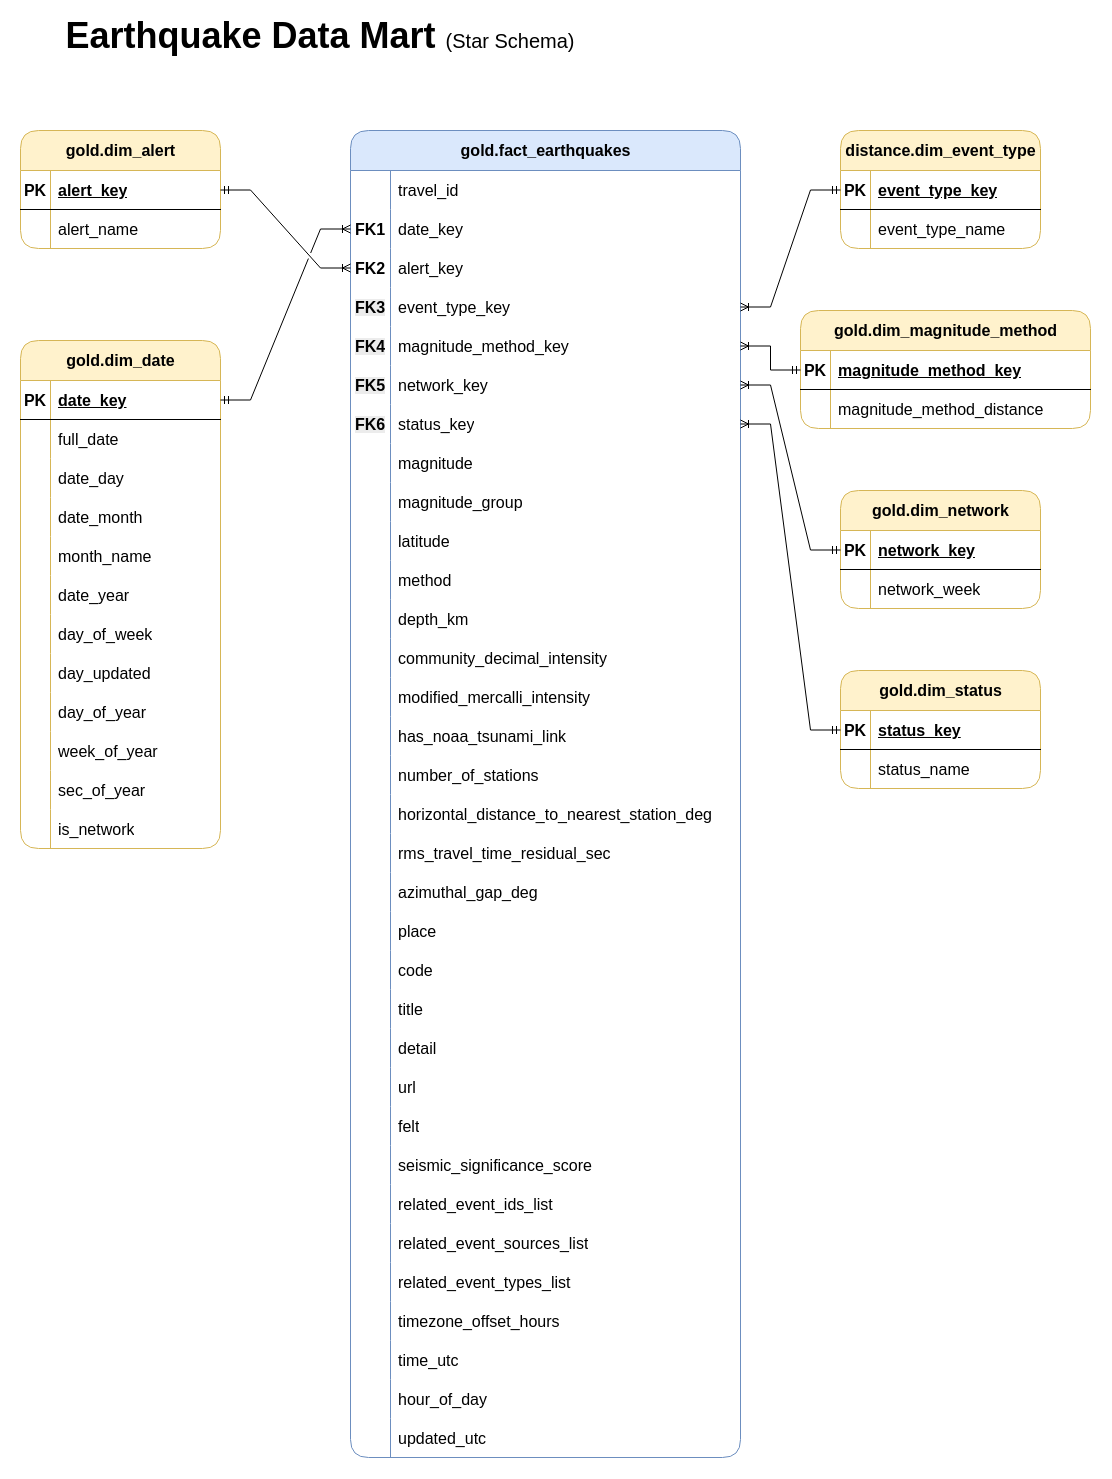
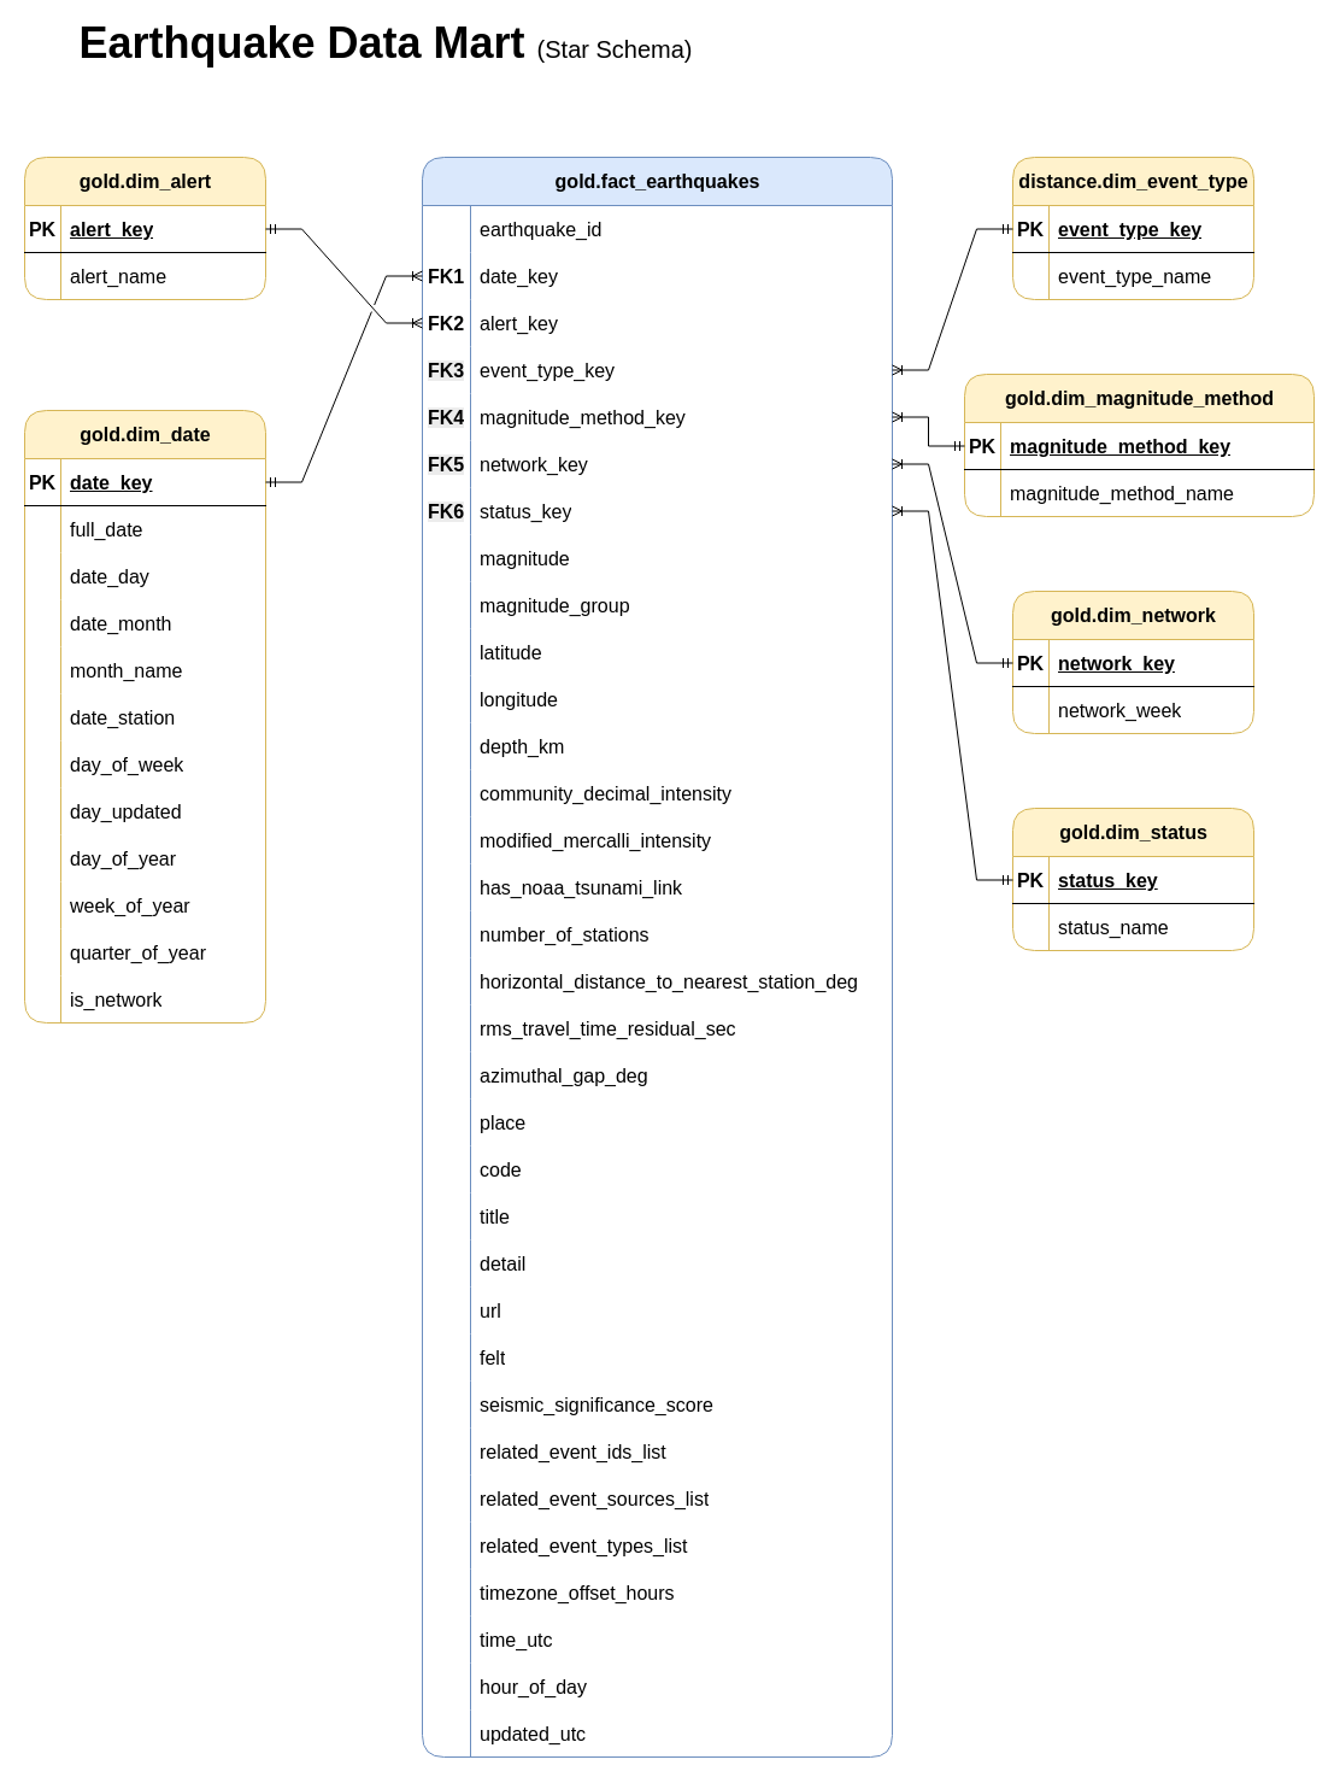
- <mxCell id="5" value="travel_id" style="shape=partialRectangle;connectable=0;fillColor=none;top=0;left=0;bottom=0;right=0;align=left;spacingLeft=6;overflow=hidden;whiteSpace=wrap;html=1;fontSize=16;" vertex="1" parent="3"><mxGeometry x="40.0" width="350.0" height="39" as="geometry"><mxRectangle width="350.0" height="39" as="alternateBounds" /></mxGeometry></mxCell>
+ <mxCell id="5" value="earthquake_id" style="shape=partialRectangle;connectable=0;fillColor=none;top=0;left=0;bottom=0;right=0;align=left;spacingLeft=6;overflow=hidden;whiteSpace=wrap;html=1;fontSize=16;" vertex="1" parent="3"><mxGeometry x="40.0" width="350.0" height="39" as="geometry"><mxRectangle width="350.0" height="39" as="alternateBounds" /></mxGeometry></mxCell>
- <mxCell id="160" value="magnitude_method_distance" style="shape=partialRectangle;connectable=0;fillColor=none;top=0;left=0;bottom=0;right=0;align=left;spacingLeft=6;overflow=hidden;whiteSpace=wrap;html=1;fontSize=16;" vertex="1" parent="158"><mxGeometry x="30" width="260" height="39" as="geometry"><mxRectangle width="260" height="39" as="alternateBounds" /></mxGeometry></mxCell>
+ <mxCell id="160" value="magnitude_method_name" style="shape=partialRectangle;connectable=0;fillColor=none;top=0;left=0;bottom=0;right=0;align=left;spacingLeft=6;overflow=hidden;whiteSpace=wrap;html=1;fontSize=16;" vertex="1" parent="158"><mxGeometry x="30" width="260" height="39" as="geometry"><mxRectangle width="260" height="39" as="alternateBounds" /></mxGeometry></mxCell>
- <mxCell id="35" value="method" style="shape=partialRectangle;connectable=0;fillColor=none;top=0;left=0;bottom=0;right=0;align=left;spacingLeft=6;overflow=hidden;whiteSpace=wrap;html=1;fontSize=16;" vertex="1" parent="33"><mxGeometry x="40.0" width="350.0" height="39" as="geometry"><mxRectangle width="350.0" height="39" as="alternateBounds" /></mxGeometry></mxCell>
+ <mxCell id="35" value="longitude" style="shape=partialRectangle;connectable=0;fillColor=none;top=0;left=0;bottom=0;right=0;align=left;spacingLeft=6;overflow=hidden;whiteSpace=wrap;html=1;fontSize=16;" vertex="1" parent="33"><mxGeometry x="40.0" width="350.0" height="39" as="geometry"><mxRectangle width="350.0" height="39" as="alternateBounds" /></mxGeometry></mxCell>
- <mxCell id="128" value="date_year" style="shape=partialRectangle;connectable=0;fillColor=none;top=0;left=0;bottom=0;right=0;align=left;spacingLeft=6;overflow=hidden;whiteSpace=wrap;html=1;fontSize=16;" vertex="1" parent="126"><mxGeometry x="30" width="170" height="39" as="geometry"><mxRectangle width="170" height="39" as="alternateBounds" /></mxGeometry></mxCell>
+ <mxCell id="128" value="date_station" style="shape=partialRectangle;connectable=0;fillColor=none;top=0;left=0;bottom=0;right=0;align=left;spacingLeft=6;overflow=hidden;whiteSpace=wrap;html=1;fontSize=16;" vertex="1" parent="126"><mxGeometry x="30" width="170" height="39" as="geometry"><mxRectangle width="170" height="39" as="alternateBounds" /></mxGeometry></mxCell>
- <mxCell id="143" value="sec_of_year" style="shape=partialRectangle;connectable=0;fillColor=none;top=0;left=0;bottom=0;right=0;align=left;spacingLeft=6;overflow=hidden;whiteSpace=wrap;html=1;fontSize=16;" vertex="1" parent="141"><mxGeometry x="30" width="170" height="39" as="geometry"><mxRectangle width="170" height="39" as="alternateBounds" /></mxGeometry></mxCell>
+ <mxCell id="143" value="quarter_of_year" style="shape=partialRectangle;connectable=0;fillColor=none;top=0;left=0;bottom=0;right=0;align=left;spacingLeft=6;overflow=hidden;whiteSpace=wrap;html=1;fontSize=16;" vertex="1" parent="141"><mxGeometry x="30" width="170" height="39" as="geometry"><mxRectangle width="170" height="39" as="alternateBounds" /></mxGeometry></mxCell>
